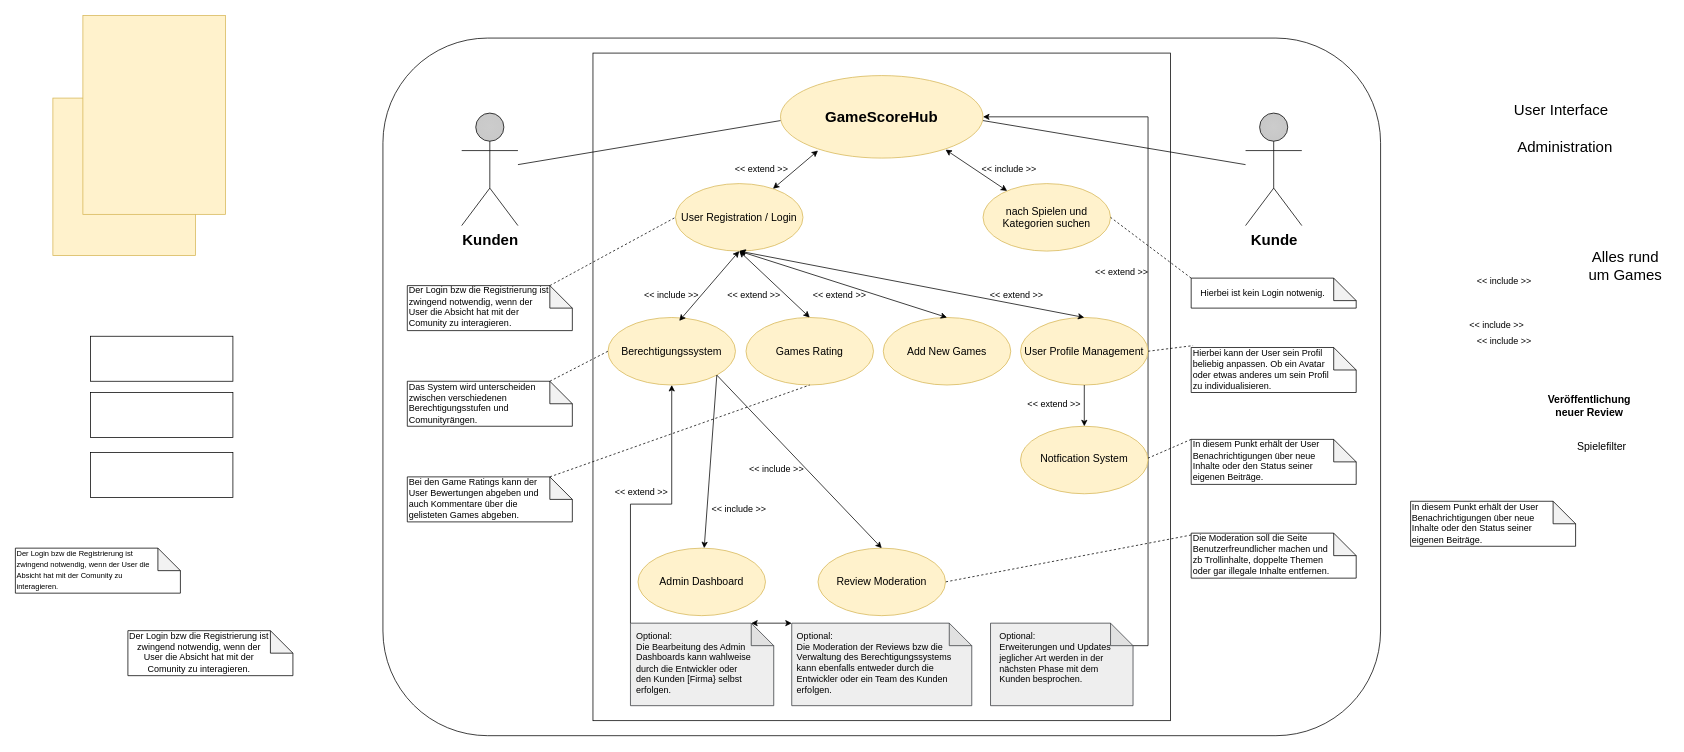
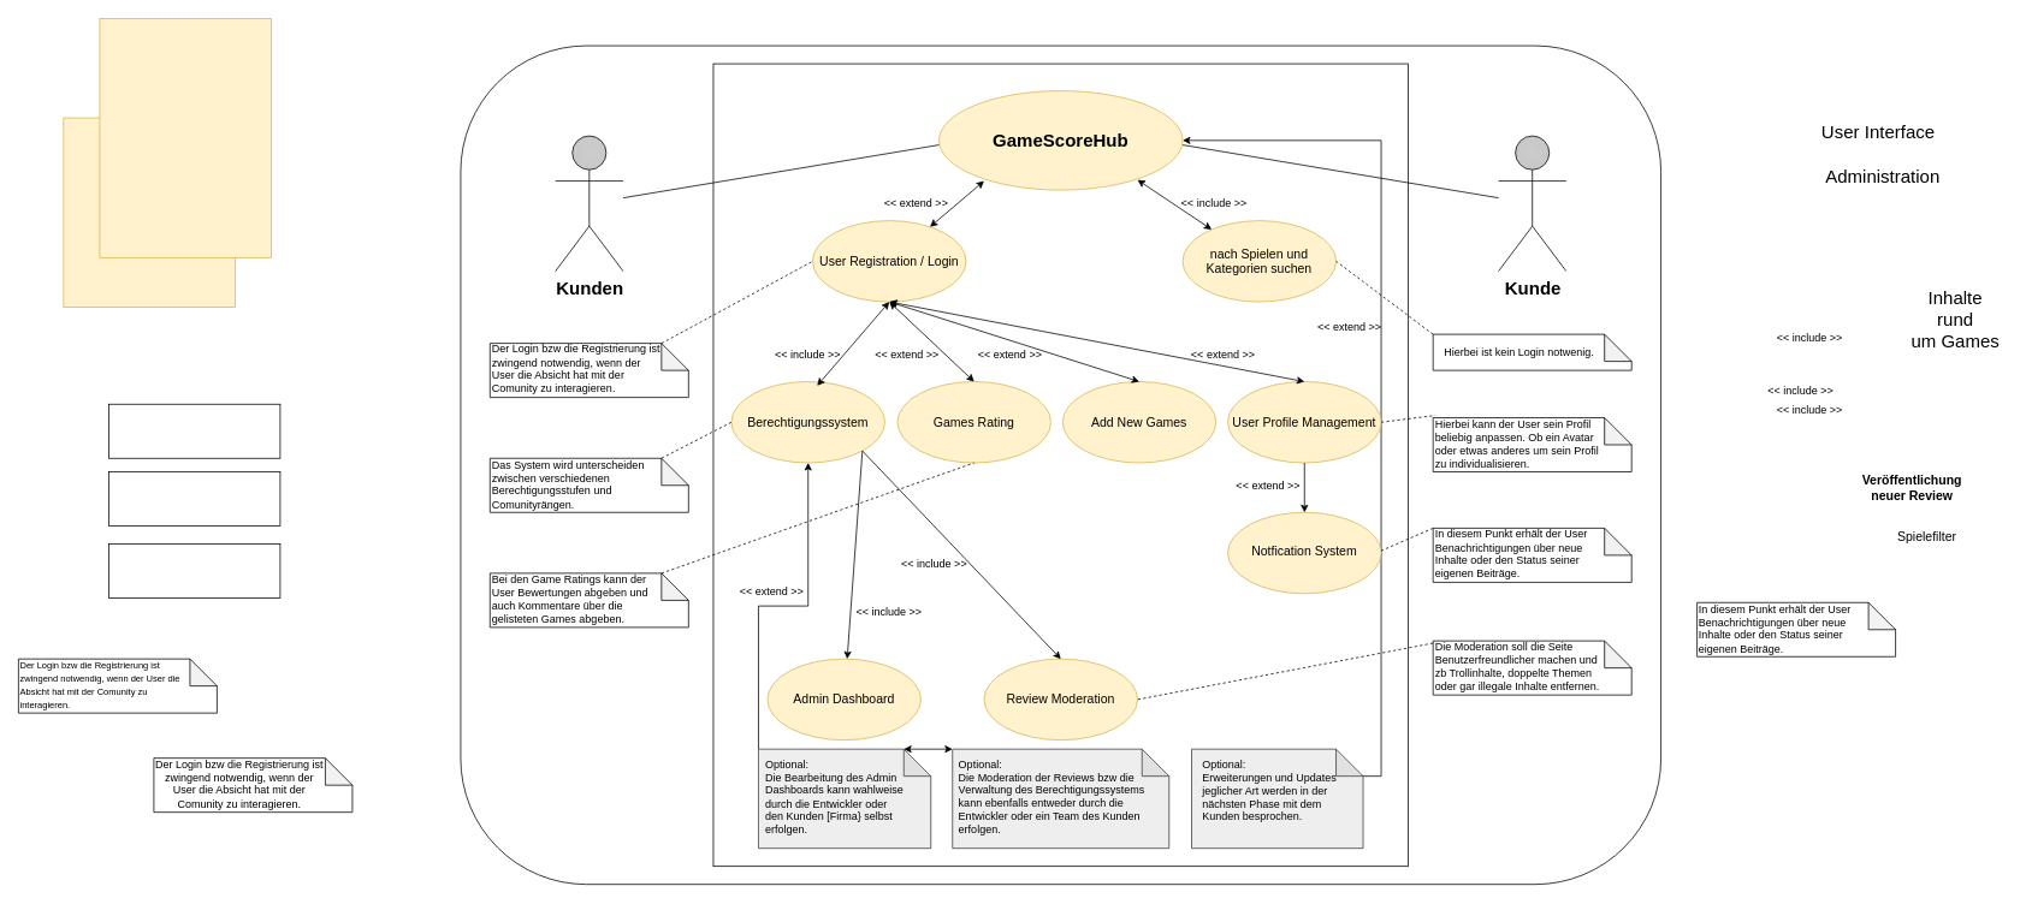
- <mxCell id="7" value="&lt;font style=&quot;font-size: 20px;&quot;&gt;Alles rund&lt;/font&gt;&lt;div&gt;&lt;font style=&quot;font-size: 20px;&quot;&gt;um Games&lt;/font&gt;&lt;/div&gt;" style="text;html=1;align=center;verticalAlign=middle;whiteSpace=wrap;rounded=0;spacing=7;spacingTop=0;" parent="1" vertex="1"><mxGeometry x="2110" y="315" width="112.5" height="75" as="geometry" /></mxCell>
+ <mxCell id="7" value="&lt;font style=&quot;font-size: 20px;&quot;&gt;Inhalte rund&lt;/font&gt;&lt;div&gt;&lt;font style=&quot;font-size: 20px;&quot;&gt;um Games&lt;/font&gt;&lt;/div&gt;" style="text;html=1;align=center;verticalAlign=middle;whiteSpace=wrap;rounded=0;spacing=7;spacingTop=0;" parent="1" vertex="1"><mxGeometry x="2110" y="315" width="112.5" height="75" as="geometry" /></mxCell>
